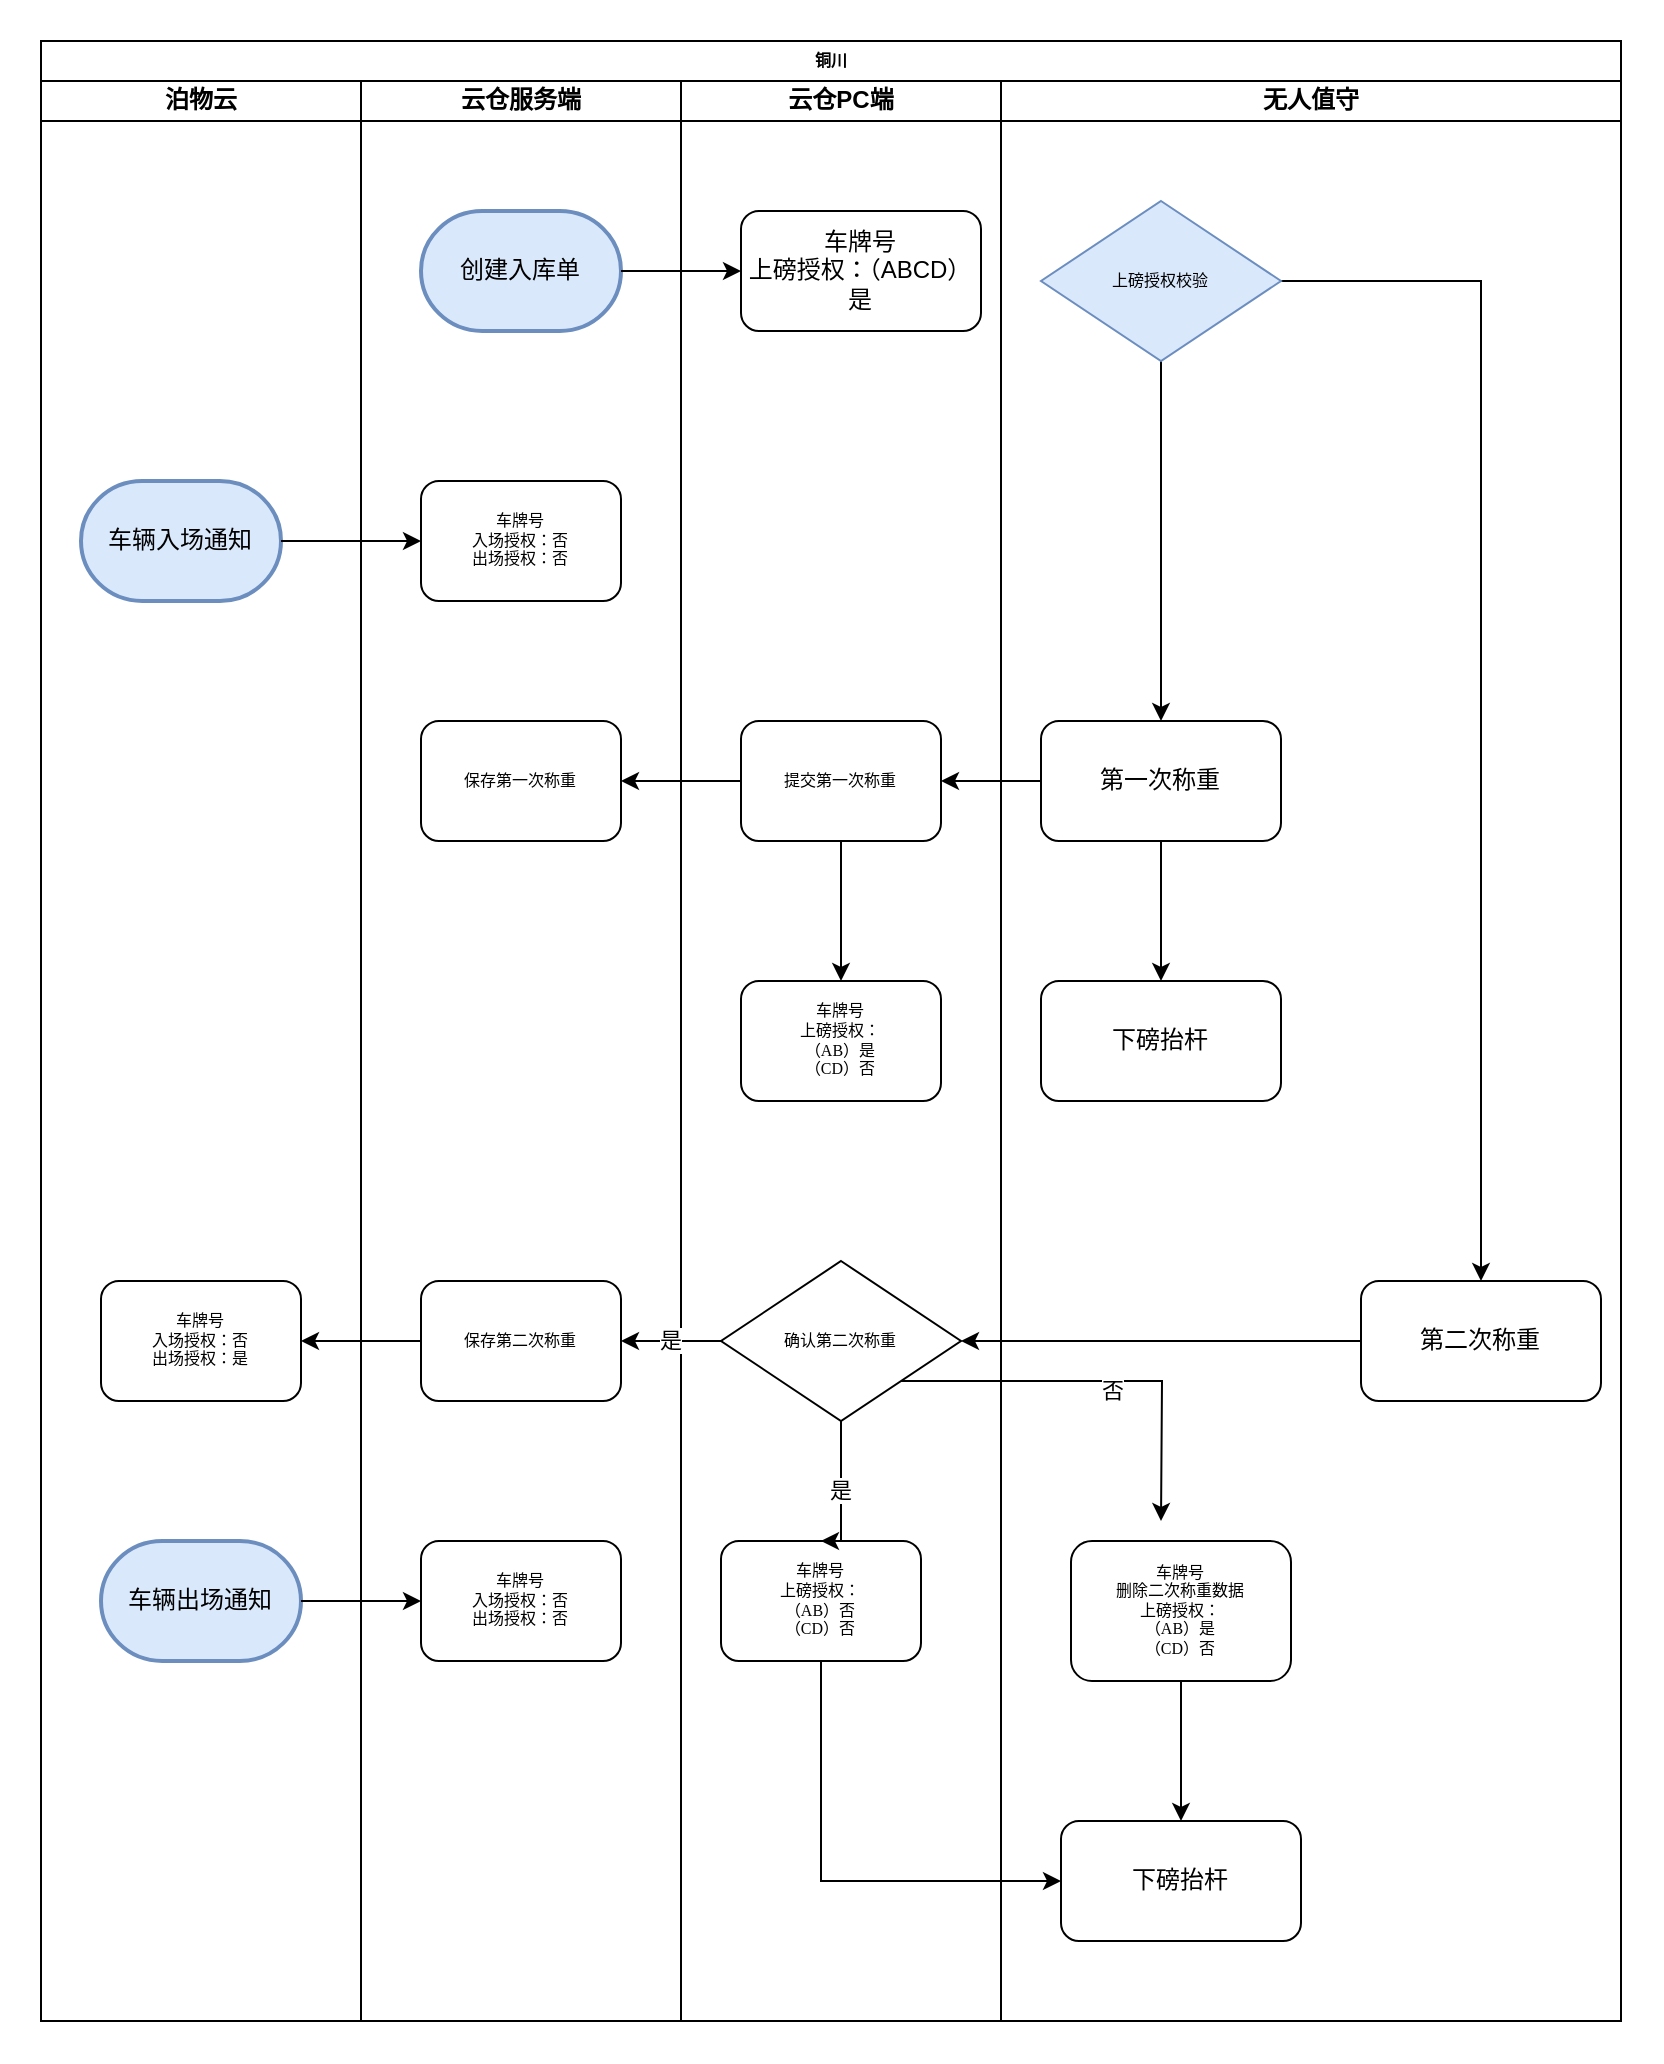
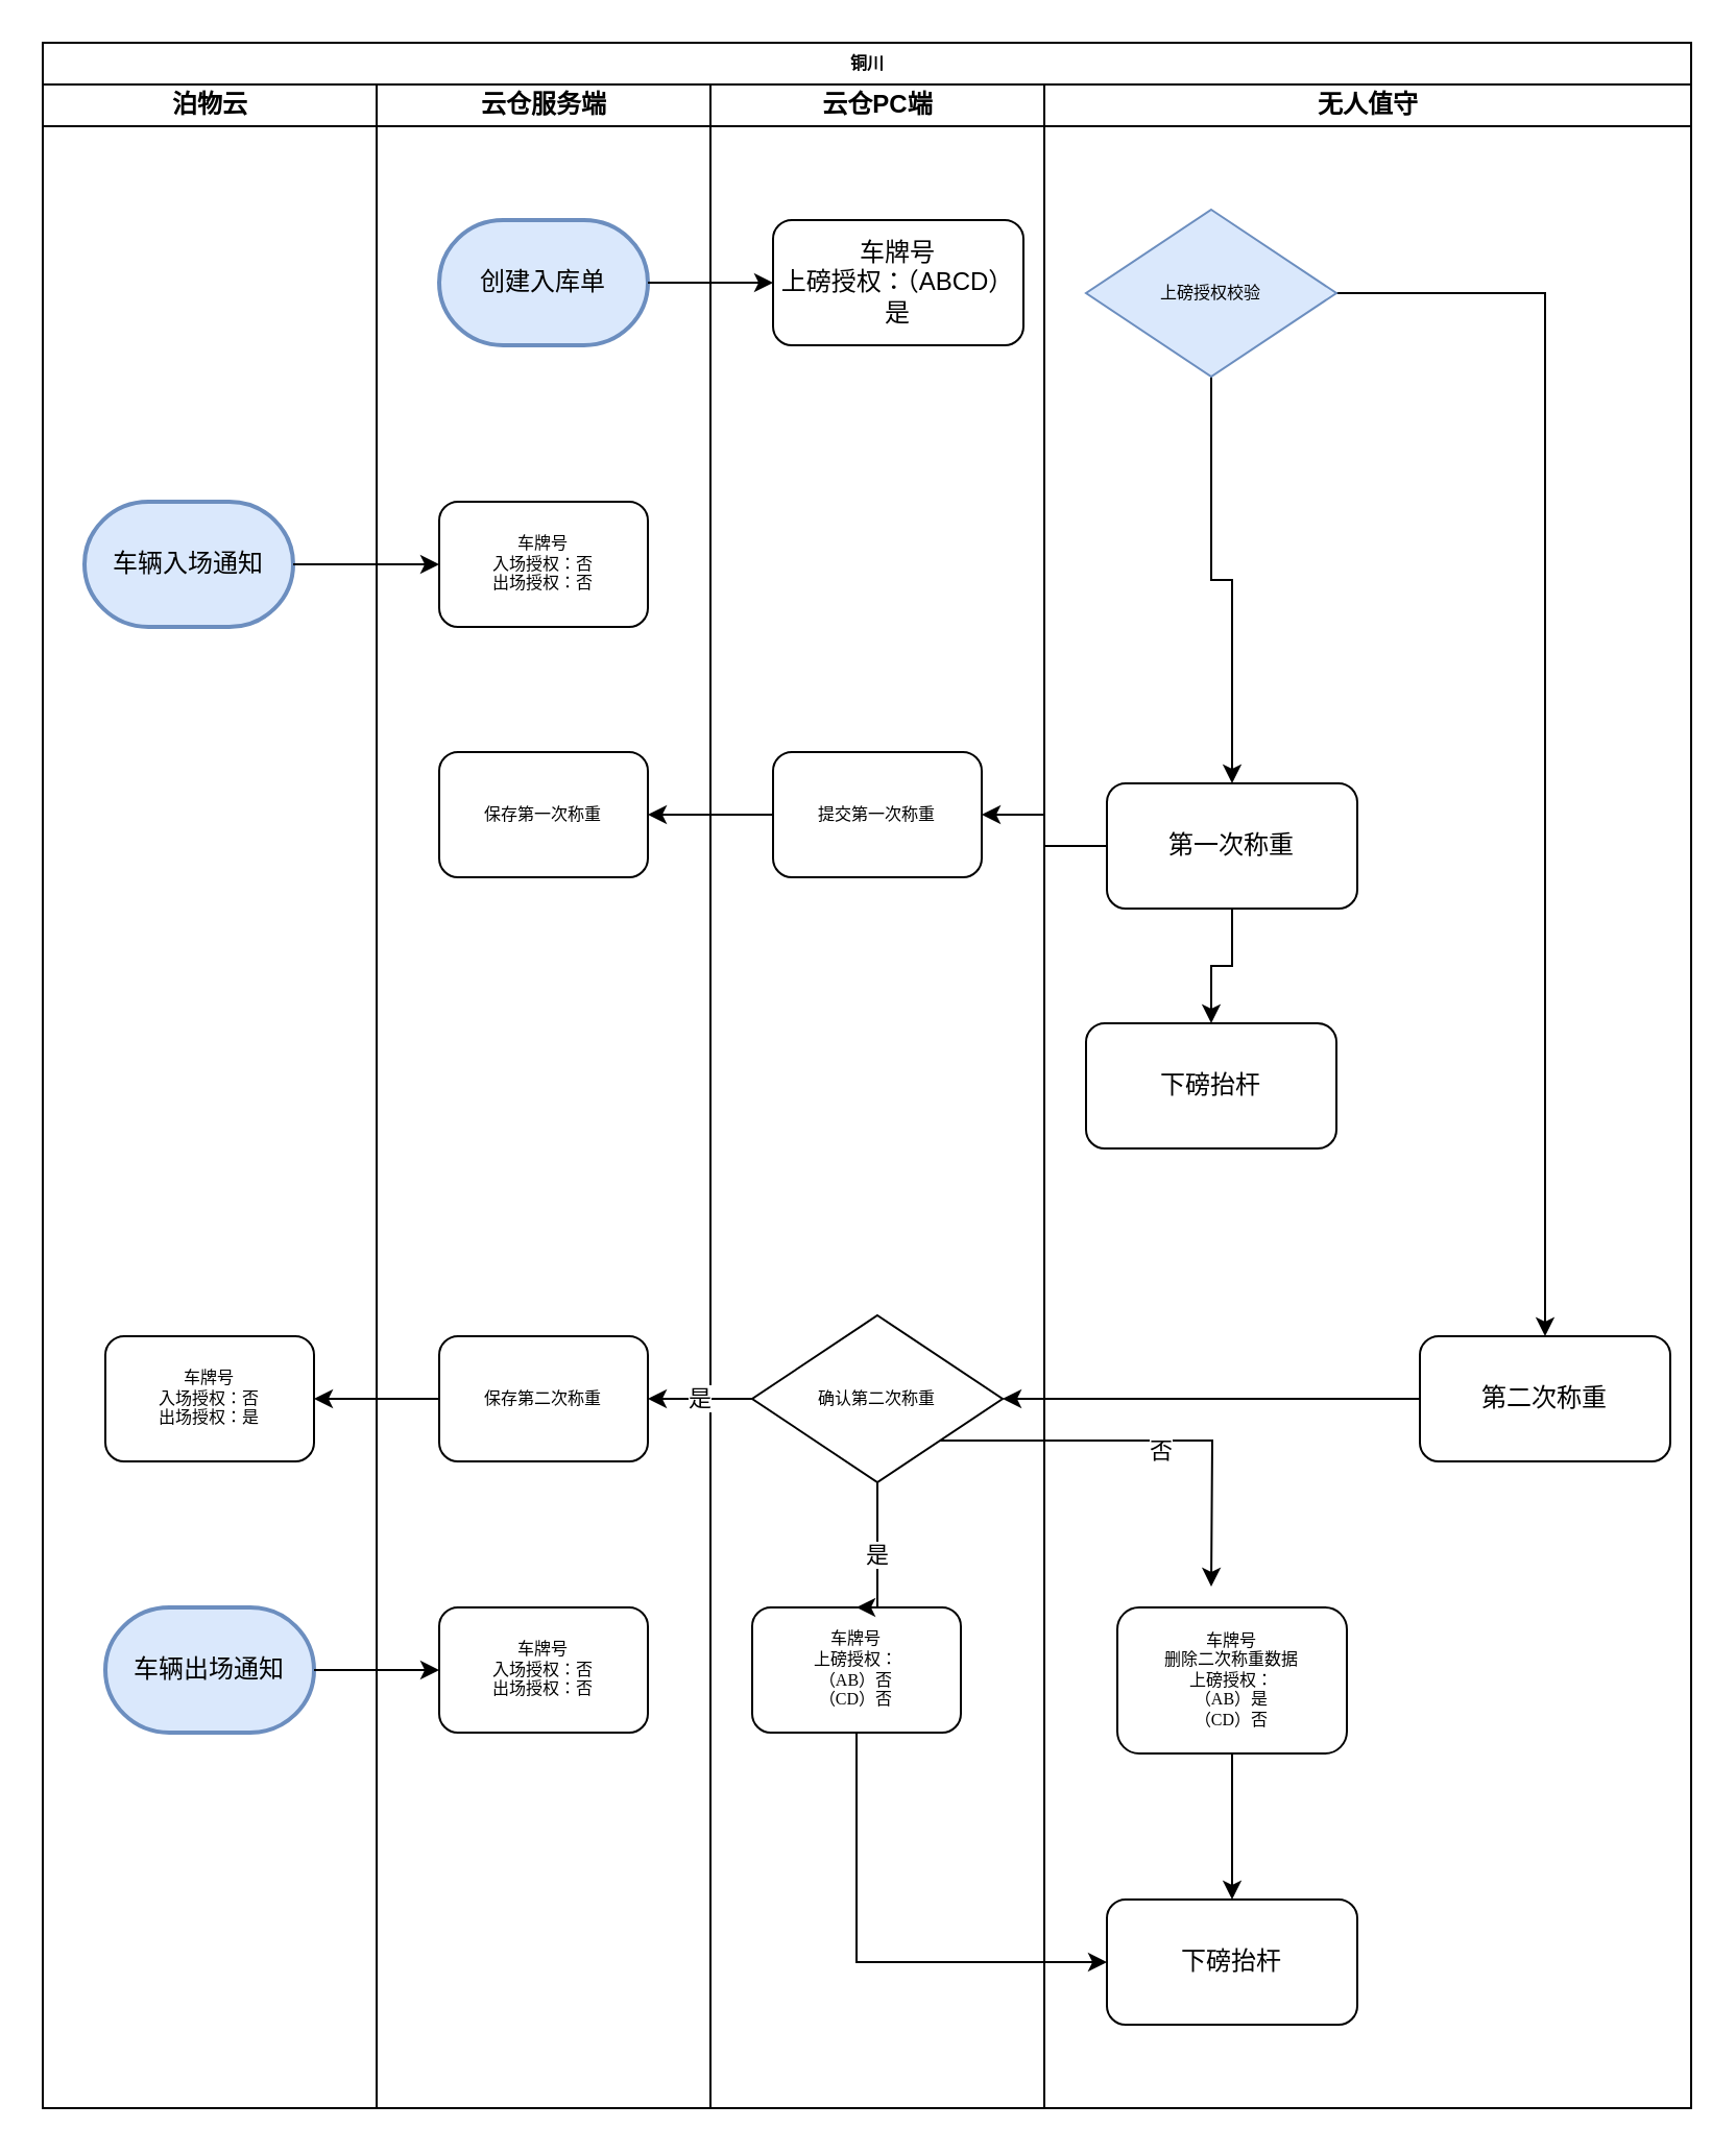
- <mxCell id="24" value="第一次称重" style="rounded=1;whiteSpace=wrap;html=1;" vertex="1" parent="21"><mxGeometry x="20" y="320" width="120" height="60" as="geometry" /></mxCell>
+ <mxCell id="24" value="第一次称重" style="rounded=1;whiteSpace=wrap;html=1;" vertex="1" parent="21"><mxGeometry x="30" y="335" width="120" height="60" as="geometry" /></mxCell>
- <mxCell id="16" style="edgeStyle=orthogonalEdgeStyle;rounded=0;orthogonalLoop=1;jettySize=auto;html=1;exitX=0.5;exitY=1;exitDx=0;exitDy=0;entryX=0.5;entryY=0;entryDx=0;entryDy=0;" edge="1" parent="13" source="17" target="15"><mxGeometry relative="1" as="geometry" /></mxCell>
- <mxCell id="15" value="车牌号&lt;br&gt;上磅授权：&lt;br&gt;（AB）是&lt;br&gt;（CD）否" style="rounded=1;whiteSpace=wrap;html=1;shadow=0;labelBackgroundColor=none;strokeWidth=1;fontFamily=Verdana;fontSize=8;align=center;" vertex="1" parent="13"><mxGeometry x="30" y="450" width="100" height="60" as="geometry" /></mxCell>
